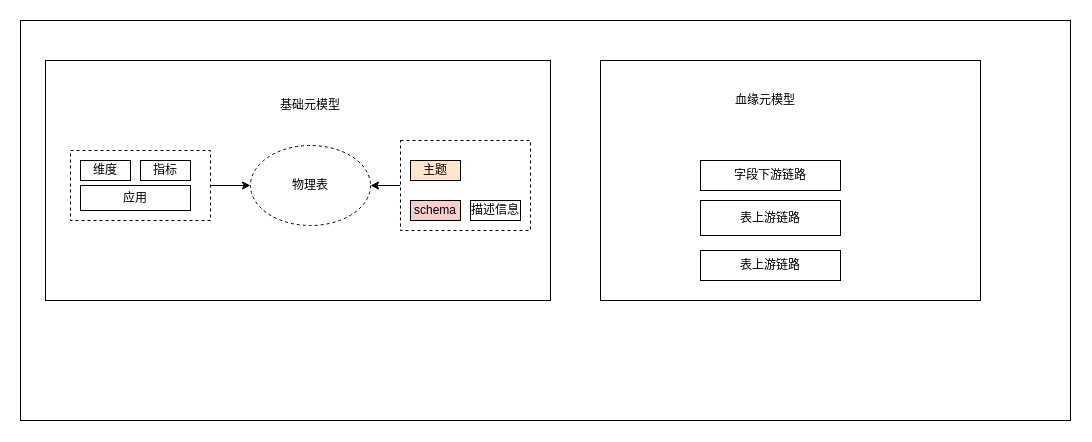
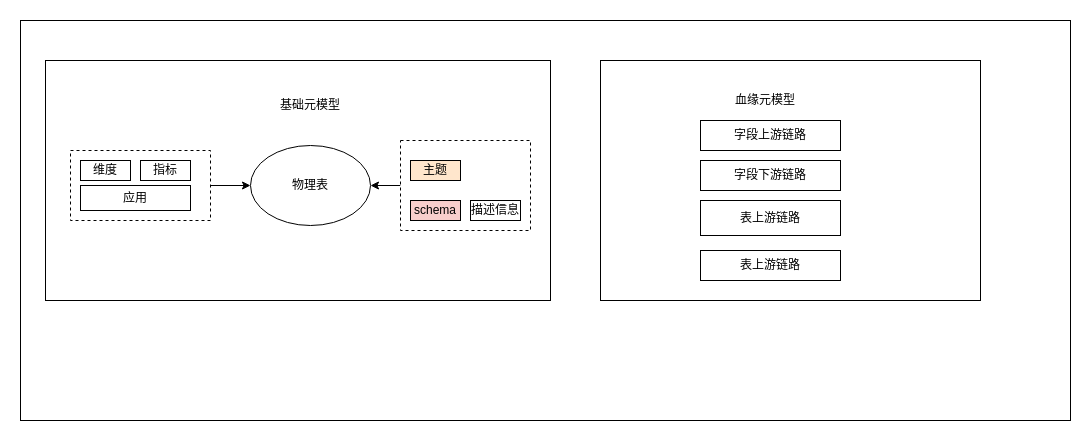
+ <mxCell id="18" value="字段上游链路" style="rounded=0;whiteSpace=wrap;html=1;" vertex="1" parent="1"><mxGeometry x="700" y="120" width="140" height="30" as="geometry" /></mxCell>
- <mxCell id="7" value="物理表" style="ellipse;whiteSpace=wrap;html=1;dashed=1;" vertex="1" parent="1"><mxGeometry x="250" y="145" width="120" height="80" as="geometry" /></mxCell>
+ <mxCell id="7" value="物理表" style="ellipse;whiteSpace=wrap;html=1;" vertex="1" parent="1"><mxGeometry x="250" y="145" width="120" height="80" as="geometry" /></mxCell>
